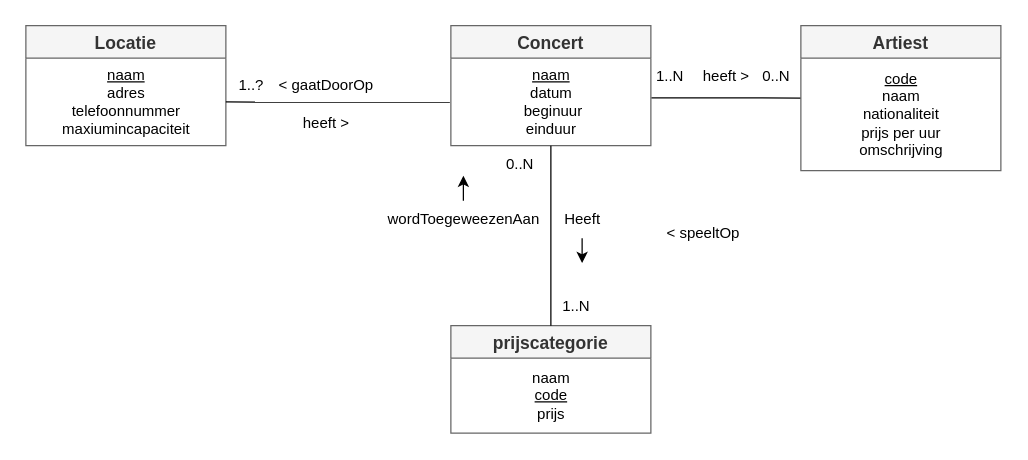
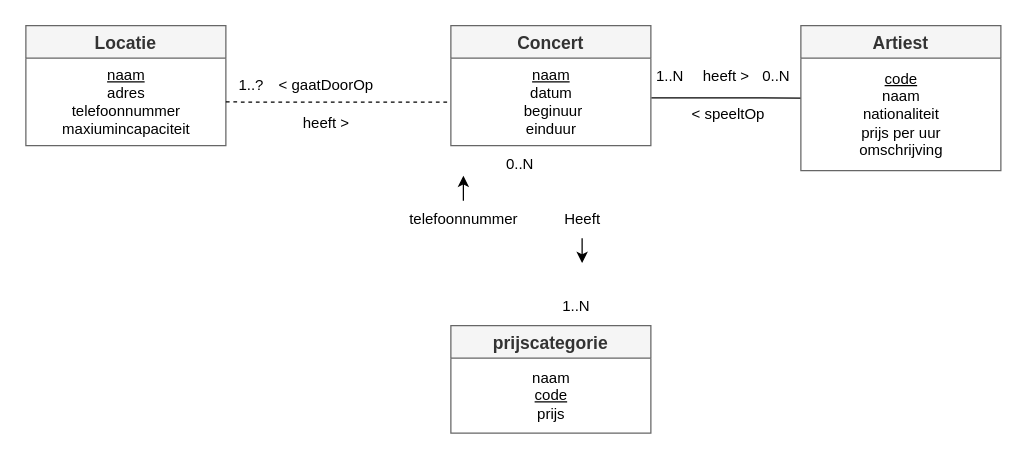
- <mxCell id="11" style="edgeStyle=none;html=1;entryX=-0.005;entryY=0.504;entryDx=0;entryDy=0;entryPerimeter=0;endArrow=none;endFill=0;" edge="1" parent="1" source="3" target="5"><mxGeometry relative="1" as="geometry"><mxPoint x="350" y="81" as="targetPoint" /></mxGeometry></mxCell>
+ <mxCell id="11" style="edgeStyle=none;html=1;entryX=-0.005;entryY=0.504;entryDx=0;entryDy=0;entryPerimeter=0;endArrow=none;endFill=0;dashed=1;" edge="1" parent="1" source="3" target="5"><mxGeometry relative="1" as="geometry"><mxPoint x="350" y="81" as="targetPoint" /></mxGeometry></mxCell>
- <mxCell id="18" value="wordToegeweezenAan" style="text;html=1;align=center;verticalAlign=middle;resizable=0;points=[];autosize=1;strokeColor=none;fillColor=none;" vertex="1" parent="1"><mxGeometry x="300" y="160" width="140" height="30" as="geometry" /></mxCell>
+ <mxCell id="18" value="telefoonnummer" style="text;html=1;align=center;verticalAlign=middle;resizable=0;points=[];autosize=1;strokeColor=none;fillColor=none;" vertex="1" parent="1"><mxGeometry x="300" y="160" width="140" height="30" as="geometry" /></mxCell>
- <mxCell id="20" value="&amp;nbsp;&amp;lt; speeltOp" style="text;html=1;align=center;verticalAlign=middle;resizable=0;points=[];autosize=1;strokeColor=none;fillColor=none;" vertex="1" parent="1"><mxGeometry x="515" y="171" width="90" height="30" as="geometry" /></mxCell>
+ <mxCell id="20" value="&amp;nbsp;&amp;lt; speeltOp" style="text;html=1;align=center;verticalAlign=middle;resizable=0;points=[];autosize=1;strokeColor=none;fillColor=none;" vertex="1" parent="1"><mxGeometry x="535" y="76" width="90" height="30" as="geometry" /></mxCell>
- <mxCell id="14" style="edgeStyle=none;html=1;endArrow=none;endFill=0;" edge="1" parent="1" source="5" target="9"><mxGeometry relative="1" as="geometry" /></mxCell>
